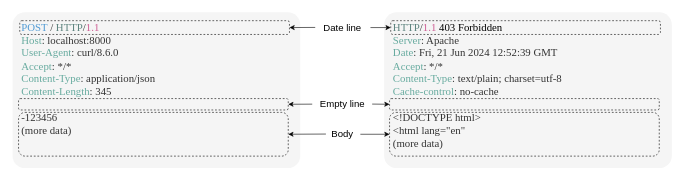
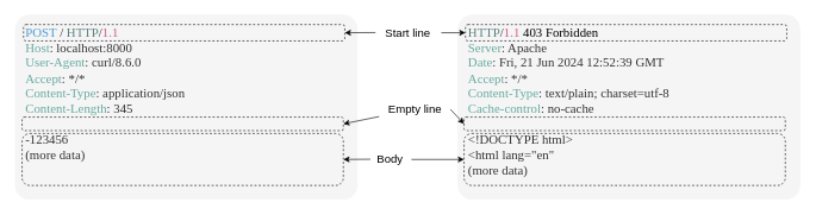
- <mxCell id="12" value="&lt;font face=&quot;sans-serif&quot;&gt;Date line&lt;/font&gt;" style="text;html=1;align=center;verticalAlign=middle;resizable=0;points=[];autosize=1;strokeColor=none;fillColor=none;fontFamily=Helvetica;fontSize=16;fontColor=default;" vertex="1" parent="1"><mxGeometry x="525" y="30" width="90" height="30" as="geometry" /></mxCell>
+ <mxCell id="12" value="&lt;font face=&quot;sans-serif&quot;&gt;Start line&lt;/font&gt;" style="text;html=1;align=center;verticalAlign=middle;resizable=0;points=[];autosize=1;strokeColor=none;fillColor=none;fontFamily=Helvetica;fontSize=16;fontColor=default;" vertex="1" parent="1"><mxGeometry x="525" y="30" width="90" height="30" as="geometry" /></mxCell>
- <mxCell id="13" value="&lt;font face=&quot;sans-serif&quot;&gt;Empty line&lt;/font&gt;" style="text;html=1;align=center;verticalAlign=middle;resizable=0;points=[];autosize=1;strokeColor=none;fillColor=none;fontFamily=Helvetica;fontSize=16;fontColor=default;" vertex="1" parent="1"><mxGeometry x="520" y="158" width="100" height="30" as="geometry" /></mxCell>
+ <mxCell id="13" value="&lt;font face=&quot;sans-serif&quot;&gt;Empty line&lt;/font&gt;" style="text;html=1;align=center;verticalAlign=middle;resizable=0;points=[];autosize=1;strokeColor=none;fillColor=none;fontFamily=Helvetica;fontSize=16;fontColor=default;" vertex="1" parent="1"><mxGeometry x="530" y="138" width="100" height="30" as="geometry" /></mxCell>
- <mxCell id="14" value="&lt;font face=&quot;sans-serif&quot;&gt;Body&lt;/font&gt;" style="text;html=1;align=center;verticalAlign=middle;resizable=0;points=[];autosize=1;strokeColor=none;fillColor=none;fontFamily=Helvetica;fontSize=16;fontColor=default;" vertex="1" parent="1"><mxGeometry x="540" y="208" width="60" height="30" as="geometry" /></mxCell>
+ <mxCell id="14" value="&lt;font face=&quot;sans-serif&quot;&gt;Body&lt;/font&gt;" style="text;html=1;align=center;verticalAlign=middle;resizable=0;points=[];autosize=1;strokeColor=none;fillColor=none;fontFamily=Helvetica;fontSize=16;fontColor=default;" vertex="1" parent="1"><mxGeometry x="515" y="208" width="60" height="30" as="geometry" /></mxCell>
